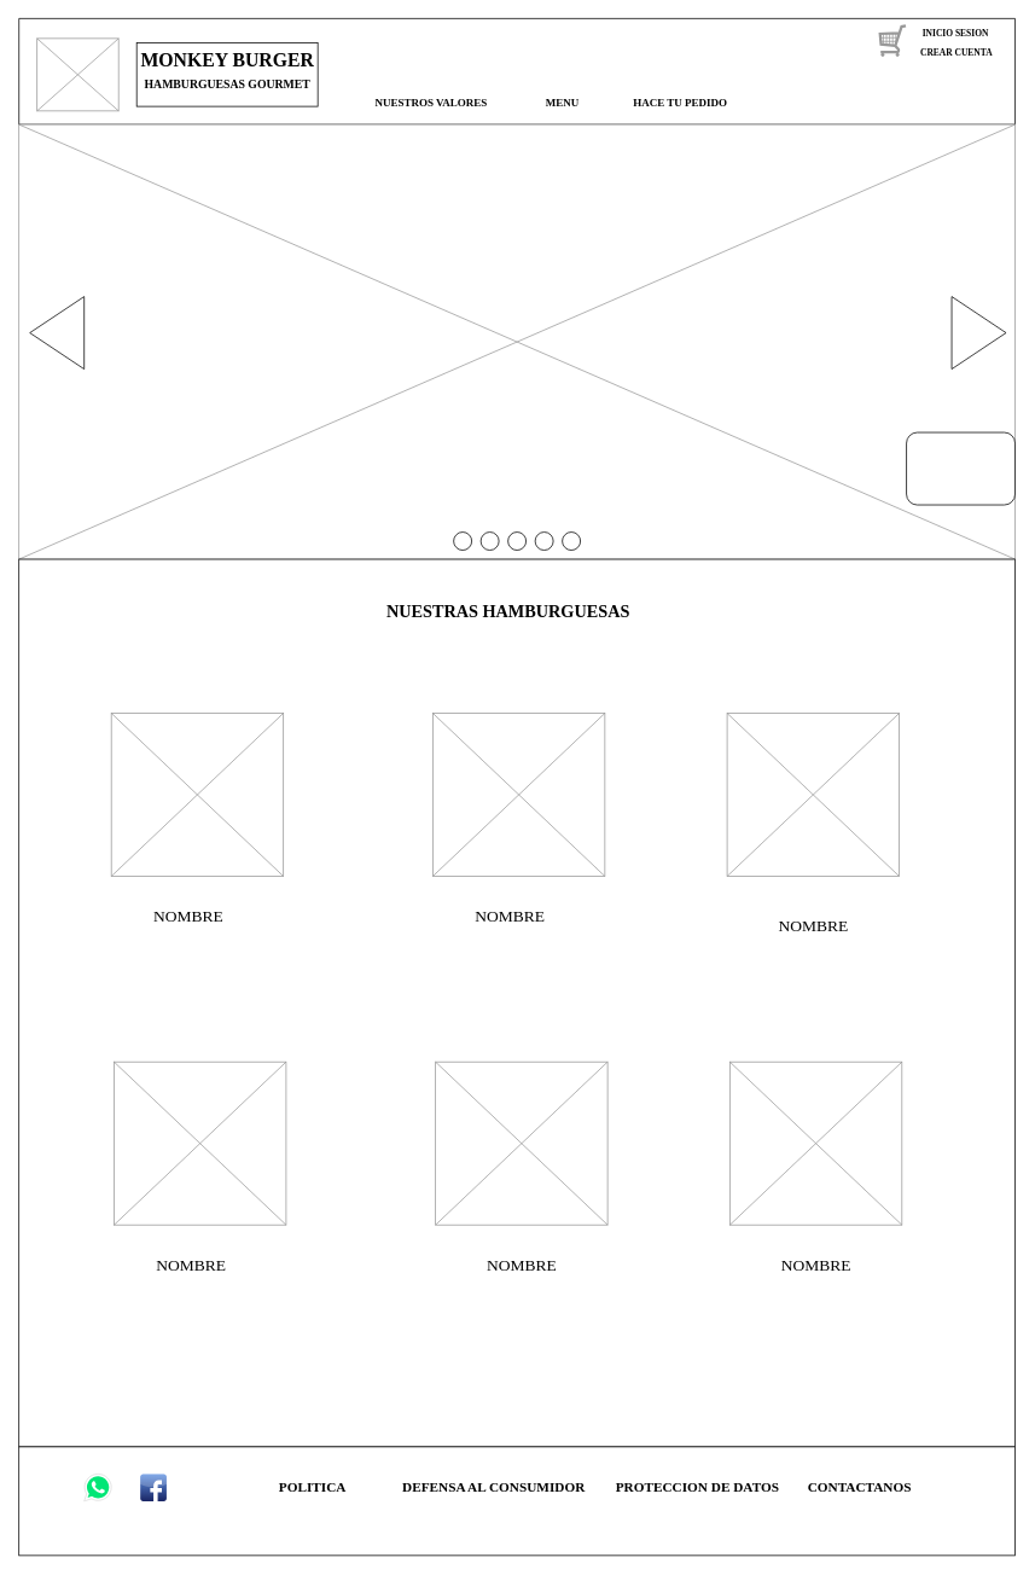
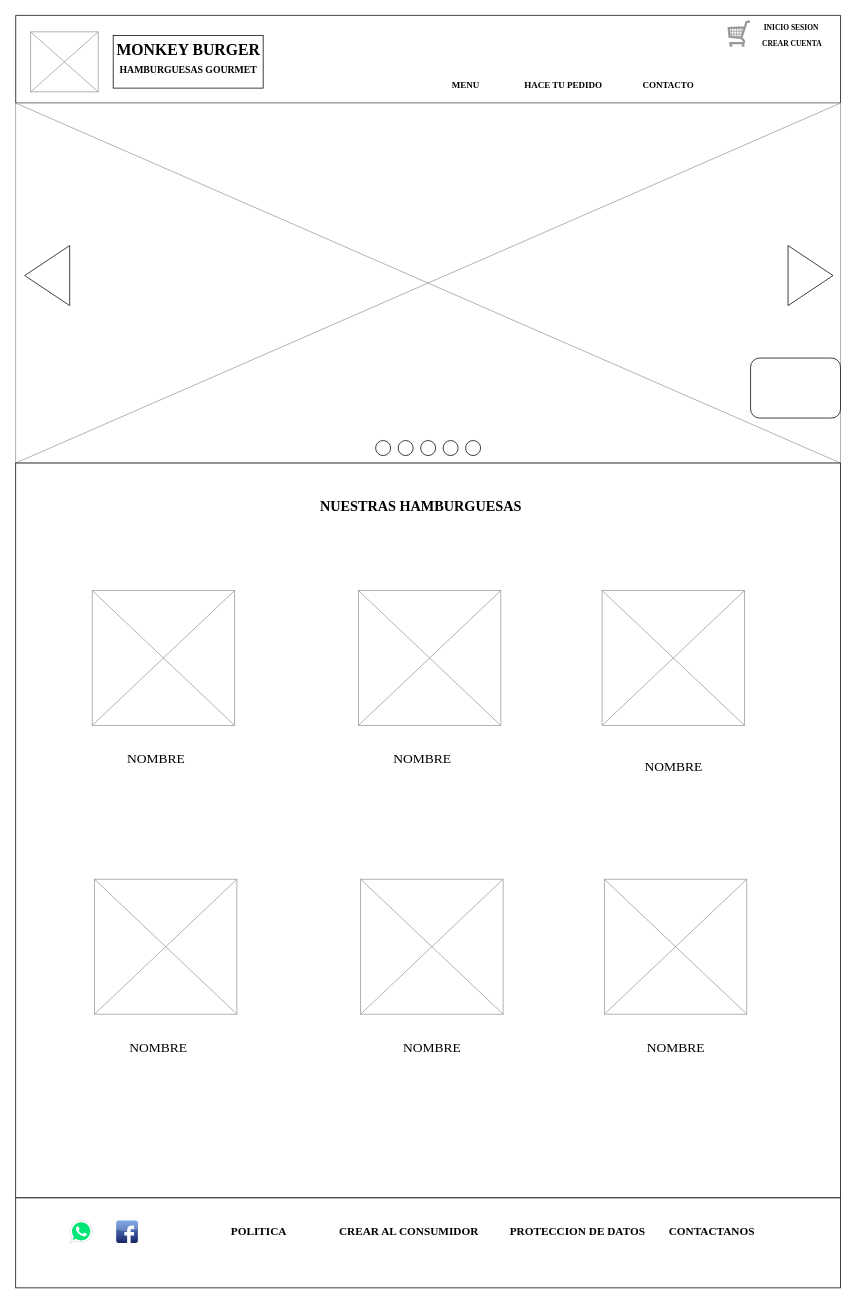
- <mxCell id="43" value="&lt;b&gt;&lt;font style=&quot;font-size: 12px&quot;&gt;NUESTROS VALORES&lt;/font&gt;&lt;/b&gt;" style="text;html=1;resizable=0;autosize=1;align=center;verticalAlign=middle;points=[];fillColor=none;strokeColor=none;rounded=0;fontFamily=Tahoma;fontSize=13;fontColor=#000000;" parent="1" vertex="1"><mxGeometry x="405" y="103" width="140" height="20" as="geometry" /></mxCell>
+ <mxCell id="9" value="&lt;span style=&quot;font-size: 12px&quot;&gt;&lt;b&gt;CONTACTO&lt;/b&gt;&lt;/span&gt;" style="text;html=1;resizable=0;autosize=1;align=center;verticalAlign=middle;points=[];fillColor=none;strokeColor=none;rounded=0;fontFamily=Tahoma;fontSize=13;fontColor=#000000;" parent="1" vertex="1"><mxGeometry x="850" y="103" width="80" height="20" as="geometry" /></mxCell>
- <mxCell id="44" value="&lt;b&gt;&lt;font style=&quot;font-size: 15px&quot;&gt;DEFENSA AL CONSUMIDOR&lt;/font&gt;&lt;/b&gt;" style="text;html=1;resizable=0;autosize=1;align=center;verticalAlign=middle;points=[];fillColor=none;strokeColor=none;rounded=0;fontFamily=Tahoma;fontSize=17;fontColor=#000000;" parent="1" vertex="1"><mxGeometry x="434" y="1627" width="220" height="30" as="geometry" /></mxCell>
+ <mxCell id="44" value="&lt;b&gt;&lt;font style=&quot;font-size: 15px&quot;&gt;CREAR AL CONSUMIDOR&lt;/font&gt;&lt;/b&gt;" style="text;html=1;resizable=0;autosize=1;align=center;verticalAlign=middle;points=[];fillColor=none;strokeColor=none;rounded=0;fontFamily=Tahoma;fontSize=17;fontColor=#000000;" parent="1" vertex="1"><mxGeometry x="434" y="1627" width="220" height="30" as="geometry" /></mxCell>
